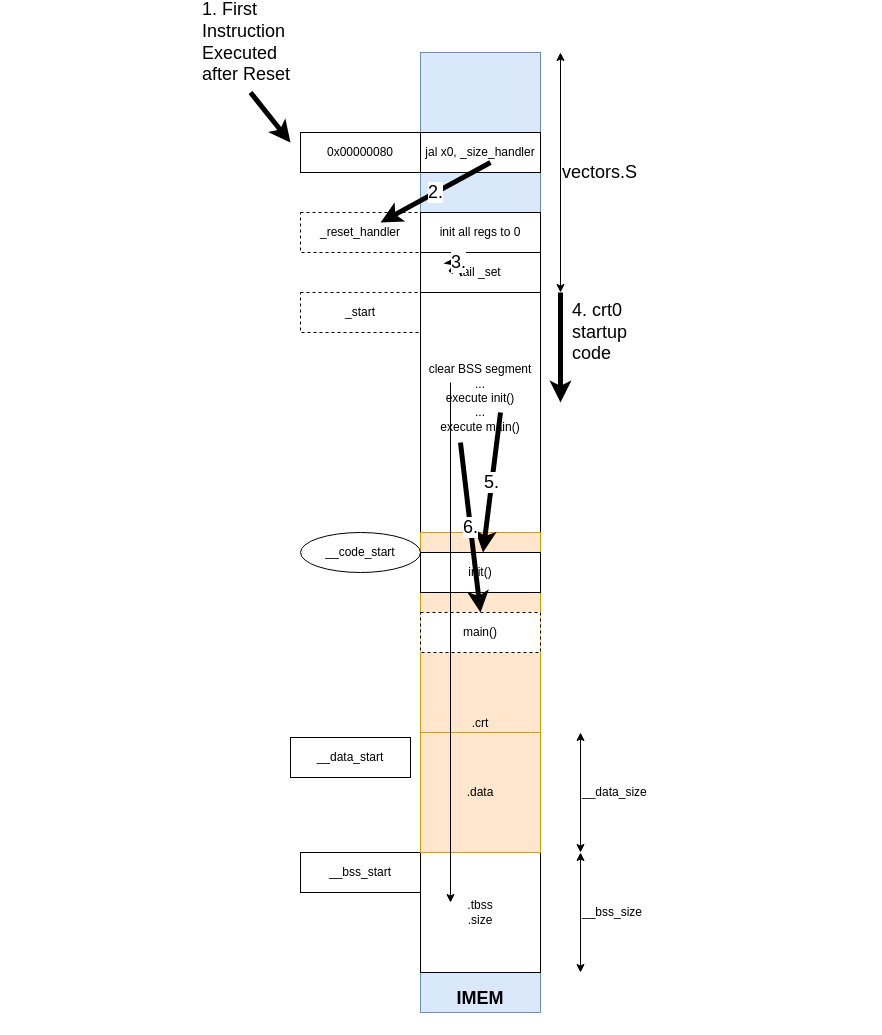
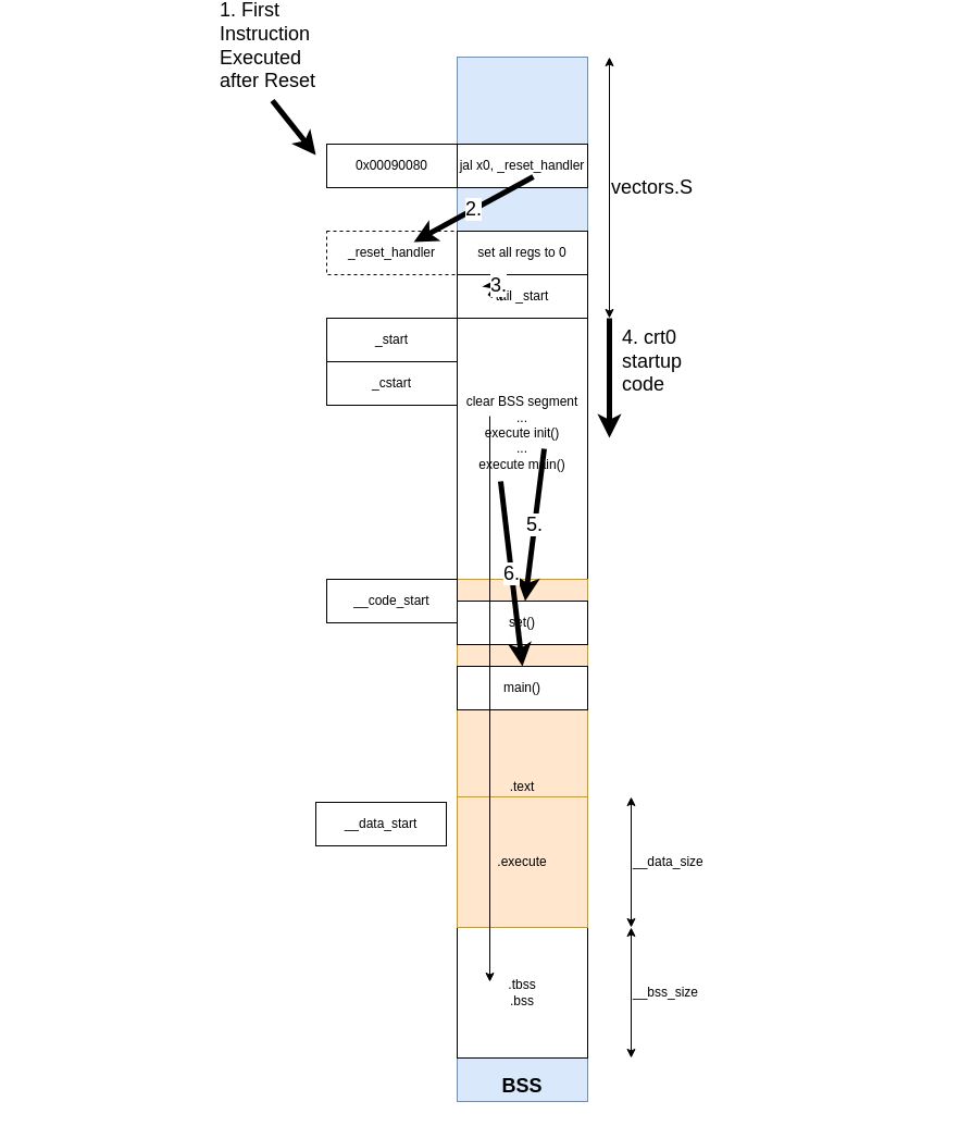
- <mxCell id="4" value="0x00000080" style="rounded=0;whiteSpace=wrap;html=1;" parent="1" vertex="1"><mxGeometry x="300" y="100" width="120" height="40" as="geometry" /></mxCell>
+ <mxCell id="4" value="0x00090080" style="rounded=0;whiteSpace=wrap;html=1;" parent="1" vertex="1"><mxGeometry x="300" y="100" width="120" height="40" as="geometry" /></mxCell>
- <mxCell id="6" value="jal x0, _size_handler" style="rounded=0;whiteSpace=wrap;html=1;" parent="1" vertex="1"><mxGeometry x="420" y="100" width="120" height="40" as="geometry" /></mxCell>
+ <mxCell id="6" value="jal x0, _reset_handler" style="rounded=0;whiteSpace=wrap;html=1;" parent="1" vertex="1"><mxGeometry x="420" y="100" width="120" height="40" as="geometry" /></mxCell>
- <mxCell id="7" value="init all regs to 0" style="rounded=0;whiteSpace=wrap;html=1;" parent="1" vertex="1"><mxGeometry x="420" y="180" width="120" height="40" as="geometry" /></mxCell>
+ <mxCell id="7" value="set all regs to 0" style="rounded=0;whiteSpace=wrap;html=1;" parent="1" vertex="1"><mxGeometry x="420" y="180" width="120" height="40" as="geometry" /></mxCell>
- <mxCell id="8" value="tail _set" style="rounded=0;whiteSpace=wrap;html=1;" parent="1" vertex="1"><mxGeometry x="420" y="220" width="120" height="40" as="geometry" /></mxCell>
+ <mxCell id="8" value="tail _start" style="rounded=0;whiteSpace=wrap;html=1;" parent="1" vertex="1"><mxGeometry x="420" y="220" width="120" height="40" as="geometry" /></mxCell>
- <mxCell id="9" value="_start" style="rounded=0;whiteSpace=wrap;html=1;dashed=1;" parent="1" vertex="1"><mxGeometry x="300" y="260" width="120" height="40" as="geometry" /></mxCell>
+ <mxCell id="9" value="_start" style="rounded=0;whiteSpace=wrap;html=1;" parent="1" vertex="1"><mxGeometry x="300" y="260" width="120" height="40" as="geometry" /></mxCell>
+ <mxCell id="11" value="_cstart" style="rounded=0;whiteSpace=wrap;html=1;" parent="1" vertex="1"><mxGeometry x="300" y="300" width="120" height="40" as="geometry" /></mxCell>
- <mxCell id="18" value="__code_start" style="ellipse;whiteSpace=wrap;html=1;" parent="1" vertex="1"><mxGeometry x="300" y="500" width="120" height="40" as="geometry" /></mxCell>
+ <mxCell id="18" value="__code_start" style="rounded=0;whiteSpace=wrap;html=1;" parent="1" vertex="1"><mxGeometry x="300" y="500" width="120" height="40" as="geometry" /></mxCell>
- <mxCell id="19" value="init()" style="rounded=0;whiteSpace=wrap;html=1;" parent="1" vertex="1"><mxGeometry x="420" y="520" width="120" height="40" as="geometry" /></mxCell>
+ <mxCell id="19" value="set()" style="rounded=0;whiteSpace=wrap;html=1;" parent="1" vertex="1"><mxGeometry x="420" y="520" width="120" height="40" as="geometry" /></mxCell>
- <mxCell id="20" value="main()" style="rounded=0;whiteSpace=wrap;html=1;dashed=1;" parent="1" vertex="1"><mxGeometry x="420" y="580" width="120" height="40" as="geometry" /></mxCell>
+ <mxCell id="20" value="main()" style="rounded=0;whiteSpace=wrap;html=1;" parent="1" vertex="1"><mxGeometry x="420" y="580" width="120" height="40" as="geometry" /></mxCell>
- <mxCell id="17" value=".crt" style="rounded=0;whiteSpace=wrap;html=1;fillColor=#ffe6cc;strokeColor=#d79b00;verticalAlign=bottom;" parent="1" vertex="1"><mxGeometry x="420" y="500" width="120" height="200" as="geometry" /></mxCell>
+ <mxCell id="17" value=".text" style="rounded=0;whiteSpace=wrap;html=1;fillColor=#ffe6cc;strokeColor=#d79b00;verticalAlign=bottom;" parent="1" vertex="1"><mxGeometry x="420" y="500" width="120" height="200" as="geometry" /></mxCell>
- <mxCell id="15" value=".data" style="rounded=0;whiteSpace=wrap;html=1;fillColor=#ffe6cc;strokeColor=#d79b00;" parent="1" vertex="1"><mxGeometry x="420" y="700" width="120" height="120" as="geometry" /></mxCell>
+ <mxCell id="15" value=".execute" style="rounded=0;whiteSpace=wrap;html=1;fillColor=#ffe6cc;strokeColor=#d79b00;" parent="1" vertex="1"><mxGeometry x="420" y="700" width="120" height="120" as="geometry" /></mxCell>
- <mxCell id="12" value="__bss_start" style="rounded=0;whiteSpace=wrap;html=1;" parent="1" vertex="1"><mxGeometry x="300" y="820" width="120" height="40" as="geometry" /></mxCell>
- <mxCell id="13" value=".tbss&lt;div&gt;.size&lt;/div&gt;" style="rounded=0;whiteSpace=wrap;html=1;" parent="1" vertex="1"><mxGeometry x="420" y="820" width="120" height="120" as="geometry" /></mxCell>
+ <mxCell id="13" value=".tbss&lt;div&gt;.bss&lt;/div&gt;" style="rounded=0;whiteSpace=wrap;html=1;" parent="1" vertex="1"><mxGeometry x="420" y="820" width="120" height="120" as="geometry" /></mxCell>
- <mxCell id="3" value="&lt;b&gt;&lt;font style=&quot;font-size: 18px;&quot;&gt;IMEM&lt;/font&gt;&lt;/b&gt;" style="rounded=0;whiteSpace=wrap;html=1;verticalAlign=bottom;fillColor=#dae8fc;strokeColor=#6c8ebf;strokeWidth=1;perimeterSpacing=0;" parent="1" vertex="1"><mxGeometry x="420" y="20" width="120" height="960" as="geometry" /></mxCell>
+ <mxCell id="3" value="&lt;b&gt;&lt;font style=&quot;font-size: 18px;&quot;&gt;BSS&lt;/font&gt;&lt;/b&gt;" style="rounded=0;whiteSpace=wrap;html=1;verticalAlign=bottom;fillColor=#dae8fc;strokeColor=#6c8ebf;strokeWidth=1;perimeterSpacing=0;" parent="1" vertex="1"><mxGeometry x="420" y="20" width="120" height="960" as="geometry" /></mxCell>
